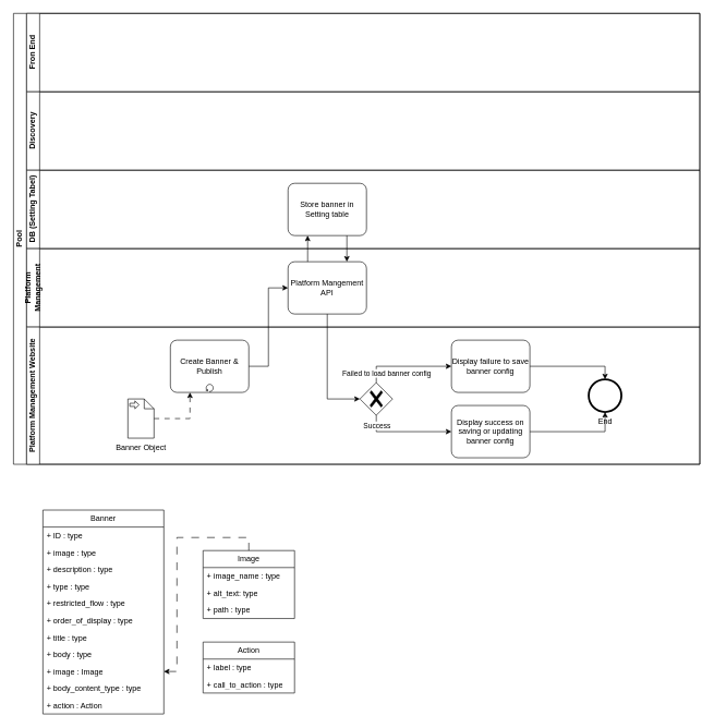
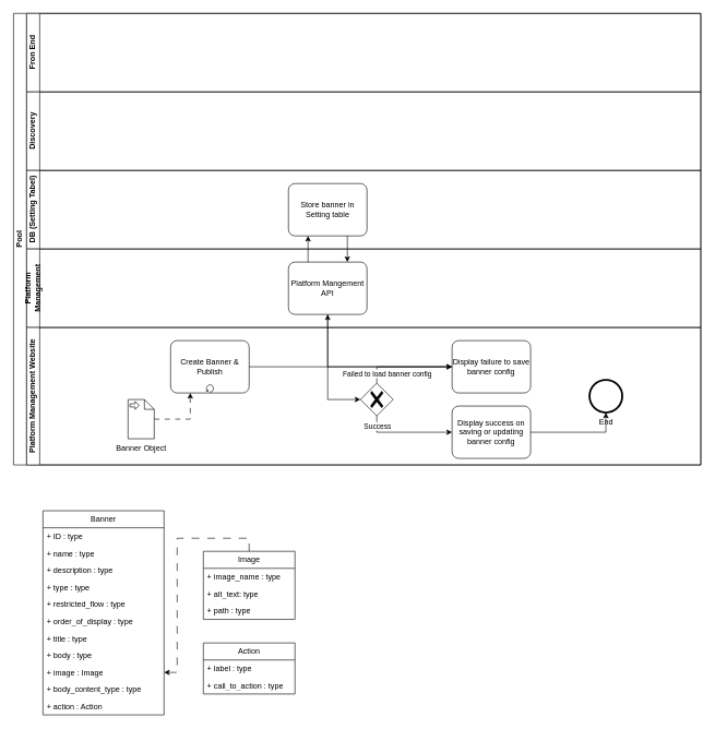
- <mxCell id="23" style="edgeStyle=orthogonalEdgeStyle;rounded=0;orthogonalLoop=1;jettySize=auto;html=1;entryX=0;entryY=0.5;entryDx=0;entryDy=0;entryPerimeter=0;" edge="1" parent="2" source="10" target="8"><mxGeometry relative="1" as="geometry" /></mxCell>
+ <mxCell id="23" style="edgeStyle=orthogonalEdgeStyle;rounded=0;orthogonalLoop=1;jettySize=auto;html=1;" edge="1" parent="2" source="10" target="14"><mxGeometry relative="1" as="geometry" /></mxCell>
- <mxCell id="21" style="edgeStyle=orthogonalEdgeStyle;rounded=0;orthogonalLoop=1;jettySize=auto;html=1;entryX=0.5;entryY=0;entryDx=0;entryDy=0;entryPerimeter=0;" edge="1" parent="9" source="14" target="20"><mxGeometry relative="1" as="geometry" /></mxCell>
+ <mxCell id="21" style="edgeStyle=orthogonalEdgeStyle;rounded=0;orthogonalLoop=1;jettySize=auto;html=1;" edge="1" parent="9" source="14" target="8"><mxGeometry relative="1" as="geometry" /></mxCell>
- <mxCell id="29" value="+ image : type" style="text;strokeColor=none;fillColor=none;align=left;verticalAlign=top;spacingLeft=4;spacingRight=4;overflow=hidden;rotatable=0;points=[[0,0.5],[1,0.5]];portConstraint=eastwest;whiteSpace=wrap;html=1;" vertex="1" parent="27"><mxGeometry y="52" width="185" height="26" as="geometry" /></mxCell>
+ <mxCell id="29" value="+ name : type" style="text;strokeColor=none;fillColor=none;align=left;verticalAlign=top;spacingLeft=4;spacingRight=4;overflow=hidden;rotatable=0;points=[[0,0.5],[1,0.5]];portConstraint=eastwest;whiteSpace=wrap;html=1;" vertex="1" parent="27"><mxGeometry y="52" width="185" height="26" as="geometry" /></mxCell>
